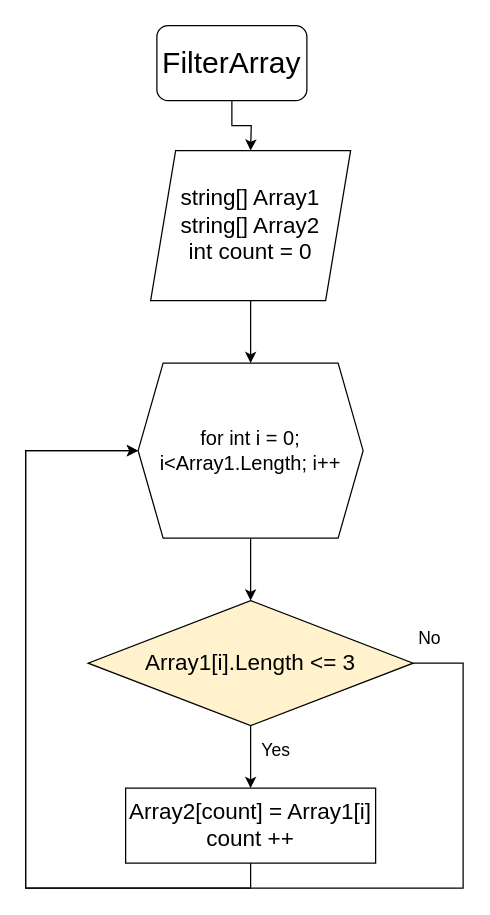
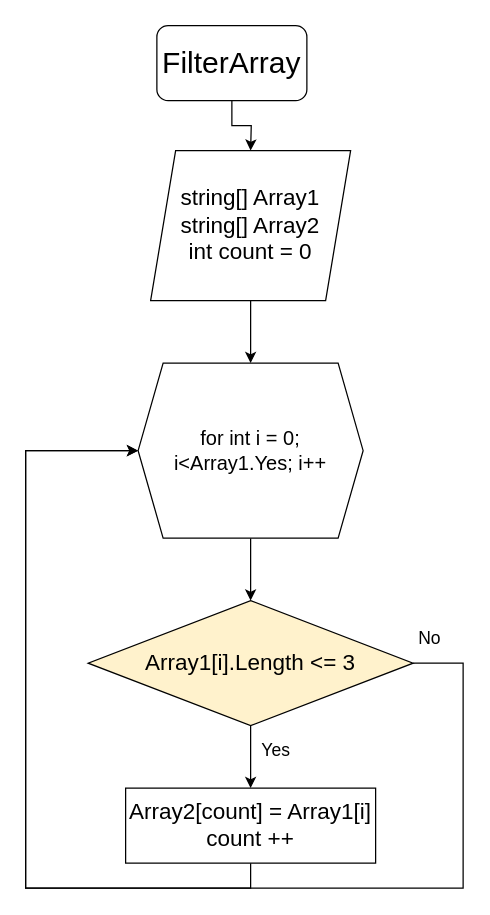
- <mxCell id="7" value="&lt;font size=&quot;3&quot;&gt;for int i = 0; i&amp;lt;Array1.Length; i++&lt;/font&gt;" style="shape=hexagon;perimeter=hexagonPerimeter2;whiteSpace=wrap;html=1;fixedSize=1;" vertex="1" parent="1"><mxGeometry x="110" y="290" width="180" height="140" as="geometry" /></mxCell>
+ <mxCell id="7" value="&lt;font size=&quot;3&quot;&gt;for int i = 0; i&amp;lt;Array1.Yes; i++&lt;/font&gt;" style="shape=hexagon;perimeter=hexagonPerimeter2;whiteSpace=wrap;html=1;fixedSize=1;" vertex="1" parent="1"><mxGeometry x="110" y="290" width="180" height="140" as="geometry" /></mxCell>
